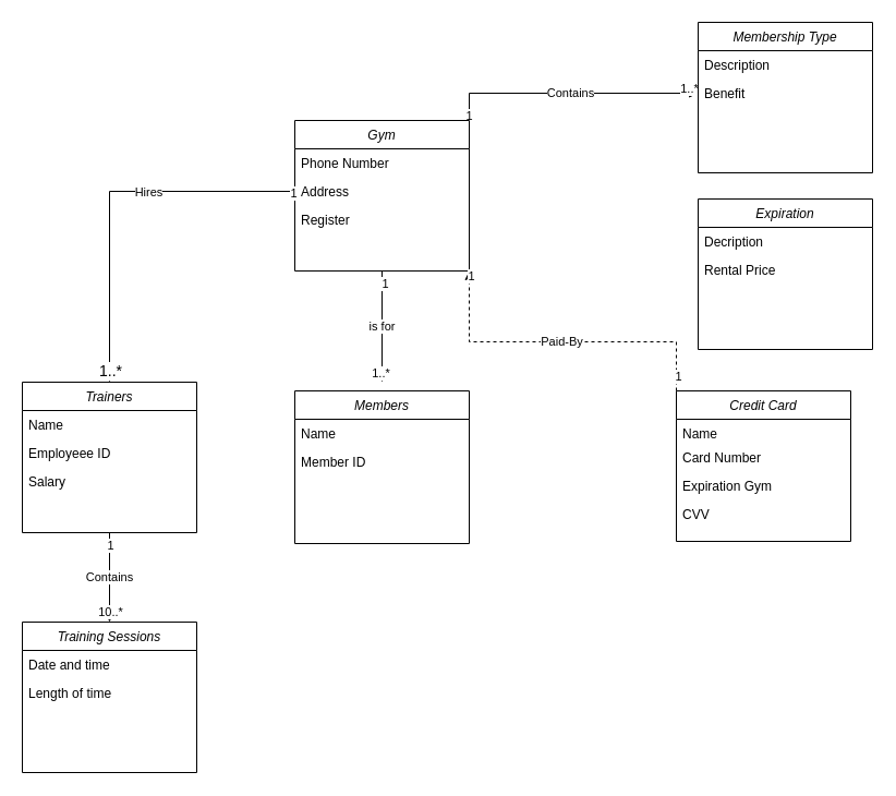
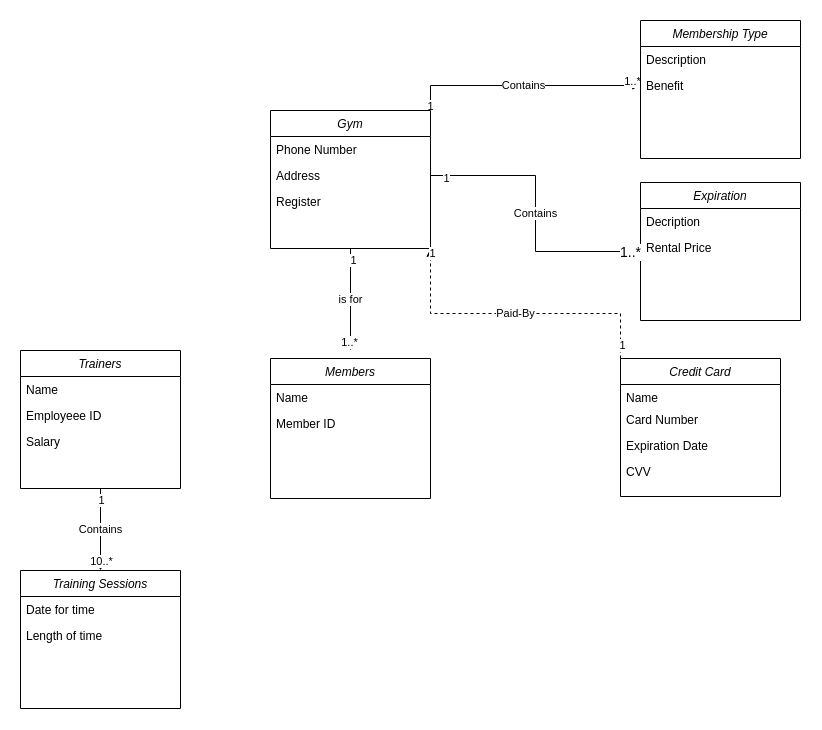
- <mxCell id="25" style="edgeStyle=orthogonalEdgeStyle;rounded=0;orthogonalLoop=1;jettySize=auto;html=1;exitX=0;exitY=0.5;exitDx=0;exitDy=0;" edge="1" parent="1" source="10" target="18"><mxGeometry relative="1" as="geometry" /></mxCell>
- <mxCell id="26" value="Hires" style="edgeLabel;html=1;align=center;verticalAlign=middle;resizable=0;points=[];" vertex="1" connectable="0" parent="25"><mxGeometry x="-0.218" relative="1" as="geometry"><mxPoint as="offset" /></mxGeometry></mxCell>
- <mxCell id="27" value="1" style="edgeLabel;html=1;align=center;verticalAlign=middle;resizable=0;points=[];" vertex="1" connectable="0" parent="25"><mxGeometry x="-0.988" y="1" relative="1" as="geometry"><mxPoint as="offset" /></mxGeometry></mxCell>
- <mxCell id="28" value="&lt;font style=&quot;font-size: 14px&quot;&gt;1..*&lt;/font&gt;" style="edgeLabel;html=1;align=center;verticalAlign=middle;resizable=0;points=[];" vertex="1" connectable="0" parent="25"><mxGeometry x="0.932" y="-1" relative="1" as="geometry"><mxPoint x="1" y="1" as="offset" /></mxGeometry></mxCell>
+ <mxCell id="43" value="Contains" style="edgeStyle=orthogonalEdgeStyle;rounded=0;orthogonalLoop=1;jettySize=auto;html=1;exitX=1;exitY=0.5;exitDx=0;exitDy=0;" edge="1" parent="1" source="10" target="40"><mxGeometry relative="1" as="geometry" /></mxCell>
+ <mxCell id="44" value="1" style="edgeLabel;html=1;align=center;verticalAlign=middle;resizable=0;points=[];" vertex="1" connectable="0" parent="43"><mxGeometry x="-0.898" y="-2" relative="1" as="geometry"><mxPoint as="offset" /></mxGeometry></mxCell>
+ <mxCell id="45" value="&lt;font style=&quot;font-size: 14px&quot;&gt;1..*&lt;/font&gt;" style="edgeLabel;html=1;align=center;verticalAlign=middle;resizable=0;points=[];" vertex="1" connectable="0" parent="43"><mxGeometry x="0.945" relative="1" as="geometry"><mxPoint x="-3" as="offset" /></mxGeometry></mxCell>
- <mxCell id="35" value="Expiration Gym" style="text;align=left;verticalAlign=top;spacingLeft=4;spacingRight=4;overflow=hidden;rotatable=0;points=[[0,0.5],[1,0.5]];portConstraint=eastwest;rounded=0;shadow=0;html=0;" vertex="1" parent="32"><mxGeometry y="74" width="160" height="26" as="geometry" /></mxCell>
+ <mxCell id="35" value="Expiration Date" style="text;align=left;verticalAlign=top;spacingLeft=4;spacingRight=4;overflow=hidden;rotatable=0;points=[[0,0.5],[1,0.5]];portConstraint=eastwest;rounded=0;shadow=0;html=0;" vertex="1" parent="32"><mxGeometry y="74" width="160" height="26" as="geometry" /></mxCell>
- <mxCell id="38" value="Date and time" style="text;align=left;verticalAlign=top;spacingLeft=4;spacingRight=4;overflow=hidden;rotatable=0;points=[[0,0.5],[1,0.5]];portConstraint=eastwest;rounded=0;shadow=0;html=0;" vertex="1" parent="37"><mxGeometry y="26" width="160" height="26" as="geometry" /></mxCell>
+ <mxCell id="38" value="Date for time" style="text;align=left;verticalAlign=top;spacingLeft=4;spacingRight=4;overflow=hidden;rotatable=0;points=[[0,0.5],[1,0.5]];portConstraint=eastwest;rounded=0;shadow=0;html=0;" vertex="1" parent="37"><mxGeometry y="26" width="160" height="26" as="geometry" /></mxCell>
